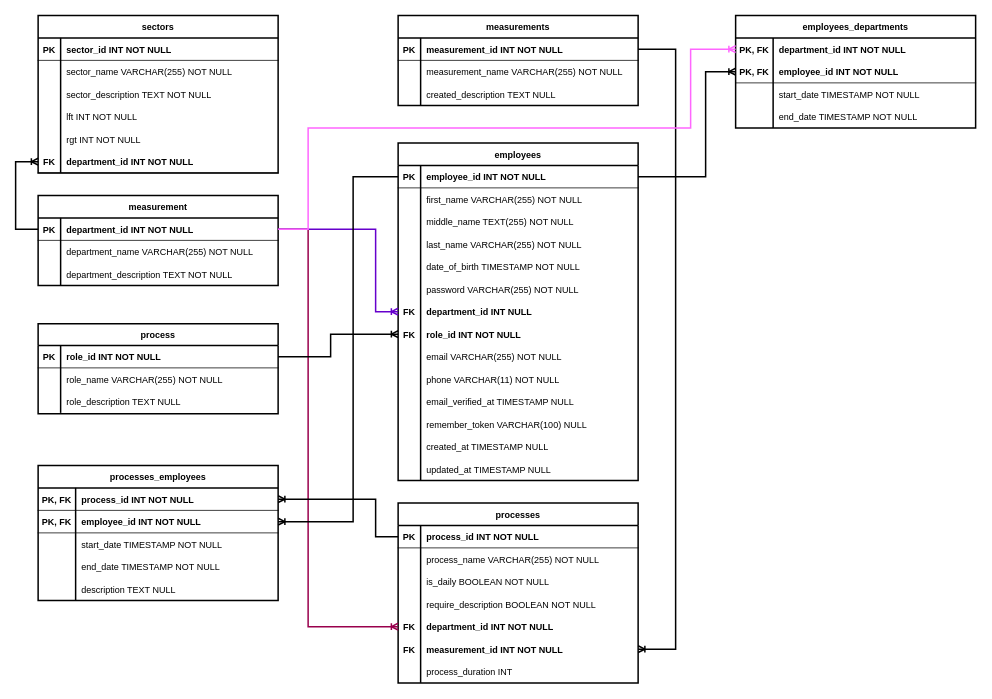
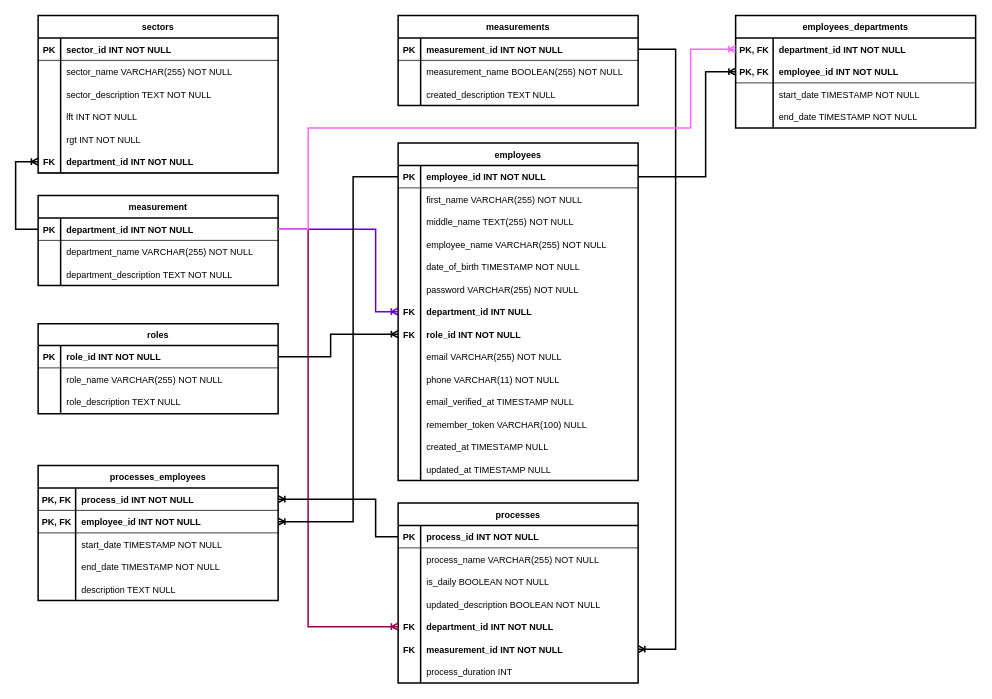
- <mxCell id="37" value="measurement_name &#09;&#09;      VARCHAR(255)                      NOT NULL" style="shape=partialRectangle;overflow=hidden;connectable=0;fillColor=none;align=left;strokeColor=inherit;top=0;left=0;bottom=0;right=0;spacingLeft=6;" parent="35" vertex="1"><mxGeometry x="30" width="290" height="30" as="geometry"><mxRectangle width="290" height="30" as="alternateBounds" /></mxGeometry></mxCell>
+ <mxCell id="37" value="measurement_name &#09;&#09;      BOOLEAN(255)                      NOT NULL" style="shape=partialRectangle;overflow=hidden;connectable=0;fillColor=none;align=left;strokeColor=inherit;top=0;left=0;bottom=0;right=0;spacingLeft=6;" parent="35" vertex="1"><mxGeometry x="30" width="290" height="30" as="geometry"><mxRectangle width="290" height="30" as="alternateBounds" /></mxGeometry></mxCell>
- <mxCell id="85" value="last_name              VARCHAR(255)                      &#09;NOT NULL" style="shape=partialRectangle;overflow=hidden;connectable=0;fillColor=none;align=left;strokeColor=inherit;top=0;left=0;bottom=0;right=0;spacingLeft=6;" parent="83" vertex="1"><mxGeometry x="30" width="290" height="30" as="geometry"><mxRectangle width="290" height="30" as="alternateBounds" /></mxGeometry></mxCell>
+ <mxCell id="85" value="employee_name              VARCHAR(255)                      &#09;NOT NULL" style="shape=partialRectangle;overflow=hidden;connectable=0;fillColor=none;align=left;strokeColor=inherit;top=0;left=0;bottom=0;right=0;spacingLeft=6;" parent="83" vertex="1"><mxGeometry x="30" width="290" height="30" as="geometry"><mxRectangle width="290" height="30" as="alternateBounds" /></mxGeometry></mxCell>
- <mxCell id="63" value="process" style="shape=table;startSize=29;container=1;collapsible=1;childLayout=tableLayout;fixedRows=1;rowLines=0;fontStyle=1;align=center;resizeLast=1;strokeWidth=2;" parent="1" vertex="1"><mxGeometry x="50" y="431" width="320" height="120" as="geometry" /></mxCell>
+ <mxCell id="63" value="roles" style="shape=table;startSize=29;container=1;collapsible=1;childLayout=tableLayout;fixedRows=1;rowLines=0;fontStyle=1;align=center;resizeLast=1;strokeWidth=2;" parent="1" vertex="1"><mxGeometry x="50" y="431" width="320" height="120" as="geometry" /></mxCell>
- <mxCell id="53" value="require_description    BOOLEAN                           NOT NULL" style="shape=partialRectangle;overflow=hidden;connectable=0;fillColor=none;align=left;strokeColor=inherit;top=0;left=0;bottom=0;right=0;spacingLeft=6;" parent="51" vertex="1"><mxGeometry x="30" width="290" height="30" as="geometry"><mxRectangle width="290" height="30" as="alternateBounds" /></mxGeometry></mxCell>
+ <mxCell id="53" value="updated_description    BOOLEAN                           NOT NULL" style="shape=partialRectangle;overflow=hidden;connectable=0;fillColor=none;align=left;strokeColor=inherit;top=0;left=0;bottom=0;right=0;spacingLeft=6;" parent="51" vertex="1"><mxGeometry x="30" width="290" height="30" as="geometry"><mxRectangle width="290" height="30" as="alternateBounds" /></mxGeometry></mxCell>
